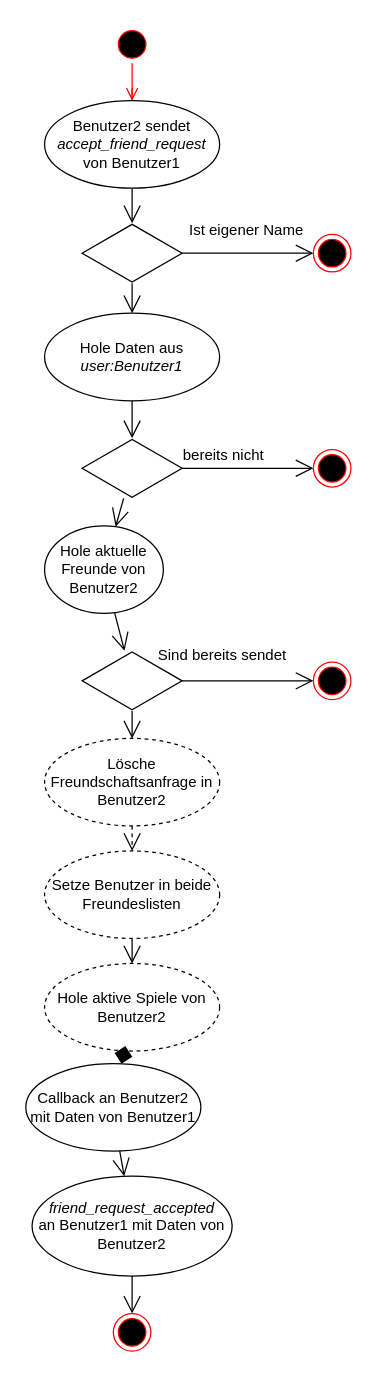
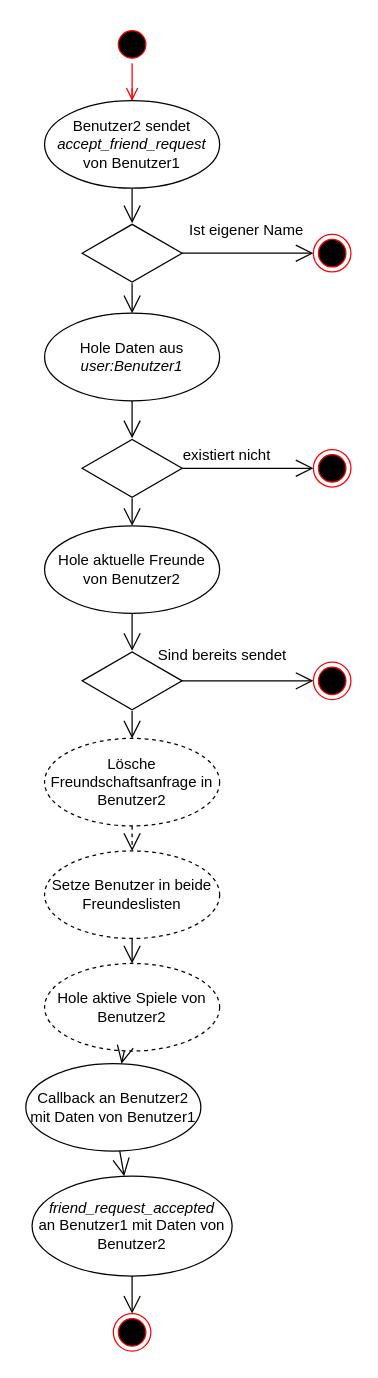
- <mxCell id="18" value="bereits nicht" style="text;strokeColor=none;fillColor=none;align=left;verticalAlign=top;spacingLeft=4;spacingRight=4;overflow=hidden;rotatable=0;points=[[0,0.5],[1,0.5]];portConstraint=eastwest;whiteSpace=wrap;html=1;" vertex="1" parent="1"><mxGeometry x="140" y="350" width="95" height="26" as="geometry" /></mxCell>
+ <mxCell id="18" value="existiert nicht" style="text;strokeColor=none;fillColor=none;align=left;verticalAlign=top;spacingLeft=4;spacingRight=4;overflow=hidden;rotatable=0;points=[[0,0.5],[1,0.5]];portConstraint=eastwest;whiteSpace=wrap;html=1;" vertex="1" parent="1"><mxGeometry x="140" y="350" width="95" height="26" as="geometry" /></mxCell>
- <mxCell id="9" value="Hole aktuelle Freunde von Benutzer2" style="ellipse;whiteSpace=wrap;html=1;" parent="1" vertex="1"><mxGeometry x="35" y="420" width="95" height="70" as="geometry" /></mxCell>
+ <mxCell id="9" value="Hole aktuelle Freunde von Benutzer2" style="ellipse;whiteSpace=wrap;html=1;" parent="1" vertex="1"><mxGeometry x="35" y="420" width="140" height="70" as="geometry" /></mxCell>
- <mxCell id="31" value="" style="endArrow=diamond;endFill=1;endSize=12;html=1;rounded=0;" edge="1" parent="1" source="30" target="32"><mxGeometry width="160" relative="1" as="geometry"><mxPoint x="115" y="830" as="sourcePoint" /><mxPoint x="105" y="880" as="targetPoint" /></mxGeometry></mxCell>
+ <mxCell id="31" value="" style="endArrow=open;endFill=1;endSize=12;html=1;rounded=0;" edge="1" parent="1" source="30" target="32"><mxGeometry width="160" relative="1" as="geometry"><mxPoint x="115" y="830" as="sourcePoint" /><mxPoint x="105" y="880" as="targetPoint" /></mxGeometry></mxCell>
